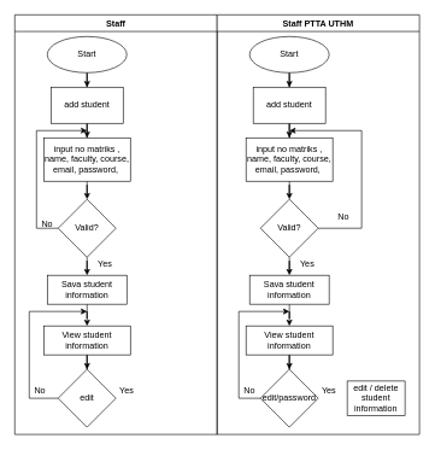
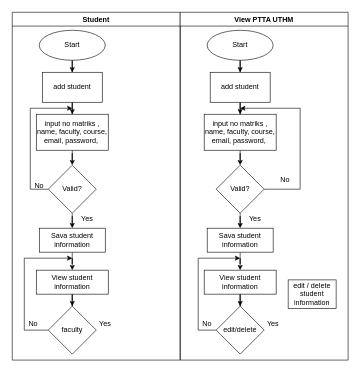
- <mxCell id="2" value="Staff" style="swimlane;" vertex="1" parent="1"><mxGeometry x="20" y="20" width="280" height="580" as="geometry" /></mxCell>
+ <mxCell id="2" value="Student" style="swimlane;" vertex="1" parent="1"><mxGeometry x="20" y="20" width="280" height="580" as="geometry" /></mxCell>
- <mxCell id="22" value="Staff PTTA UTHM" style="swimlane;" vertex="1" parent="1"><mxGeometry x="300" y="20" width="280" height="580" as="geometry" /></mxCell>
+ <mxCell id="22" value="View PTTA UTHM" style="swimlane;" vertex="1" parent="1"><mxGeometry x="300" y="20" width="280" height="580" as="geometry" /></mxCell>
- <mxCell id="15" value="edit" style="rhombus;whiteSpace=wrap;html=1;" vertex="1" parent="2"><mxGeometry x="60" y="490" width="80" height="80" as="geometry" /></mxCell>
+ <mxCell id="15" value="faculty" style="rhombus;whiteSpace=wrap;html=1;" vertex="1" parent="2"><mxGeometry x="60" y="490" width="80" height="80" as="geometry" /></mxCell>
- <mxCell id="35" value="edit/password" style="rhombus;whiteSpace=wrap;html=1;" vertex="1" parent="22"><mxGeometry x="60" y="490" width="80" height="80" as="geometry" /></mxCell>
+ <mxCell id="35" value="edit/delete" style="rhombus;whiteSpace=wrap;html=1;" vertex="1" parent="22"><mxGeometry x="60" y="490" width="80" height="80" as="geometry" /></mxCell>
- <mxCell id="36" value="edit / delete student information" style="whiteSpace=wrap;html=1;" vertex="1" parent="22"><mxGeometry x="180" y="506.25" width="80" height="47.5" as="geometry" /></mxCell>
+ <mxCell id="36" value="edit / delete student information" style="whiteSpace=wrap;html=1;" vertex="1" parent="22"><mxGeometry x="180" y="446.25" width="80" height="47.5" as="geometry" /></mxCell>
